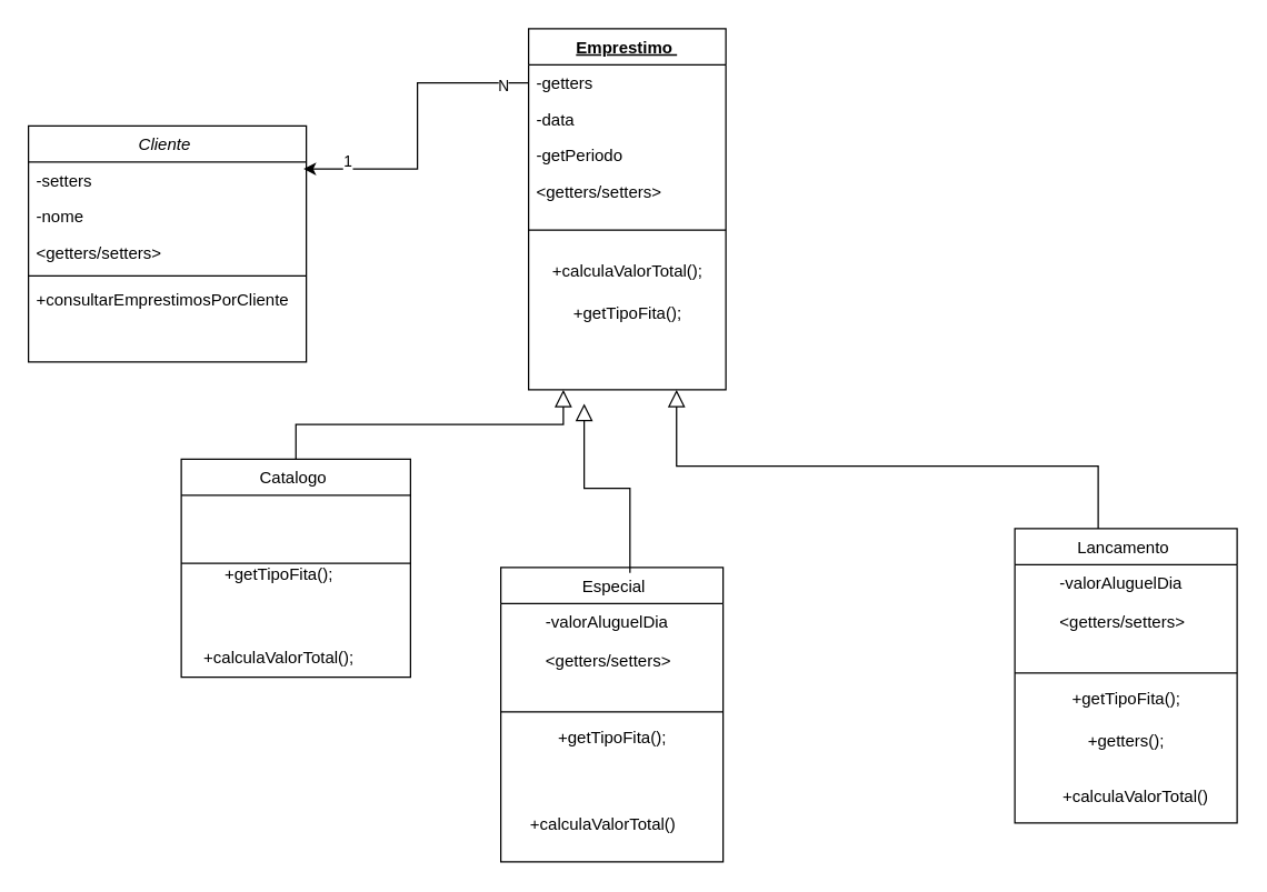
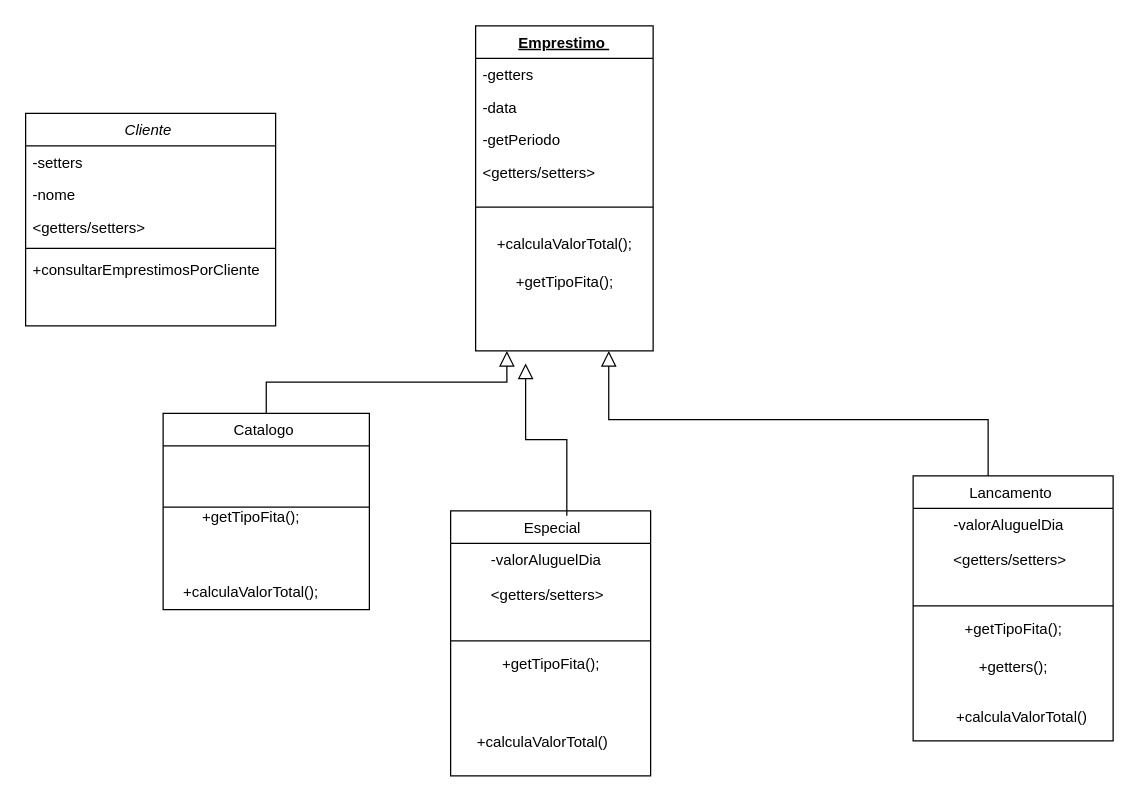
- <mxCell id="26" style="edgeStyle=orthogonalEdgeStyle;rounded=0;orthogonalLoop=1;jettySize=auto;html=1;exitX=0;exitY=0.5;exitDx=0;exitDy=0;entryX=0.99;entryY=0.192;entryDx=0;entryDy=0;entryPerimeter=0;" edge="1" parent="1" source="9" target="3"><mxGeometry relative="1" as="geometry" /></mxCell>
- <mxCell id="27" value="1" style="edgeLabel;html=1;align=center;verticalAlign=middle;resizable=0;points=[];" connectable="0" vertex="1" parent="26"><mxGeometry x="0.71" y="2" relative="1" as="geometry"><mxPoint y="-7" as="offset" /></mxGeometry></mxCell>
- <mxCell id="28" value="N" style="edgeLabel;html=1;align=center;verticalAlign=middle;resizable=0;points=[];" connectable="0" vertex="1" parent="26"><mxGeometry x="-0.826" y="1" relative="1" as="geometry"><mxPoint as="offset" /></mxGeometry></mxCell>
